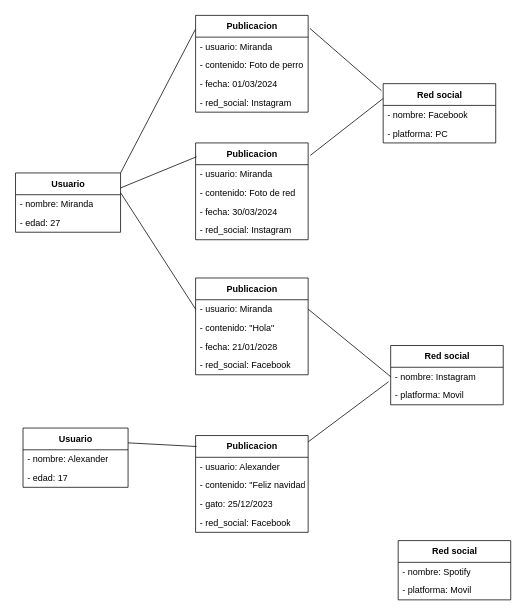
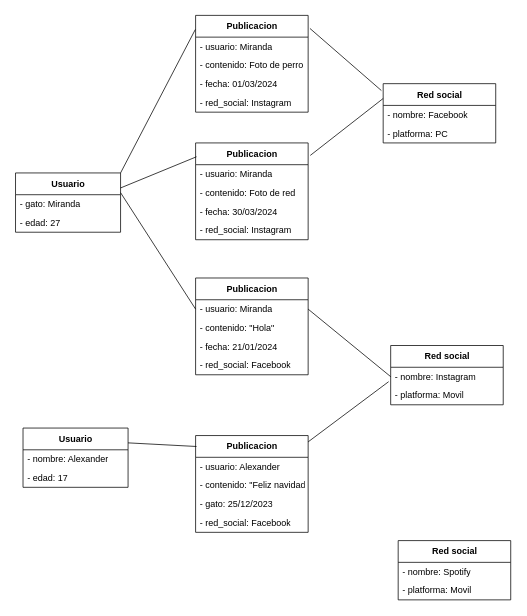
- <mxCell id="3" value="- nombre: Miranda" style="text;html=1;strokeColor=none;fillColor=none;align=left;verticalAlign=middle;spacingLeft=4;spacingRight=4;overflow=hidden;rotatable=0;points=[[0,0.5],[1,0.5]];portConstraint=eastwest;fontColor=#000000;" parent="2" vertex="1"><mxGeometry y="29" width="140" height="25" as="geometry" /></mxCell>
+ <mxCell id="3" value="- gato: Miranda" style="text;html=1;strokeColor=none;fillColor=none;align=left;verticalAlign=middle;spacingLeft=4;spacingRight=4;overflow=hidden;rotatable=0;points=[[0,0.5],[1,0.5]];portConstraint=eastwest;fontColor=#000000;" parent="2" vertex="1"><mxGeometry y="29" width="140" height="25" as="geometry" /></mxCell>
- <mxCell id="14" value="- fecha: 21/01/2028" style="text;html=1;strokeColor=none;fillColor=none;align=left;verticalAlign=middle;spacingLeft=4;spacingRight=4;overflow=hidden;rotatable=0;points=[[0,0.5],[1,0.5]];portConstraint=eastwest;fontColor=#000000;" parent="11" vertex="1"><mxGeometry y="79" width="150" height="25" as="geometry" /></mxCell>
+ <mxCell id="14" value="- fecha: 21/01/2024" style="text;html=1;strokeColor=none;fillColor=none;align=left;verticalAlign=middle;spacingLeft=4;spacingRight=4;overflow=hidden;rotatable=0;points=[[0,0.5],[1,0.5]];portConstraint=eastwest;fontColor=#000000;" parent="11" vertex="1"><mxGeometry y="79" width="150" height="25" as="geometry" /></mxCell>
